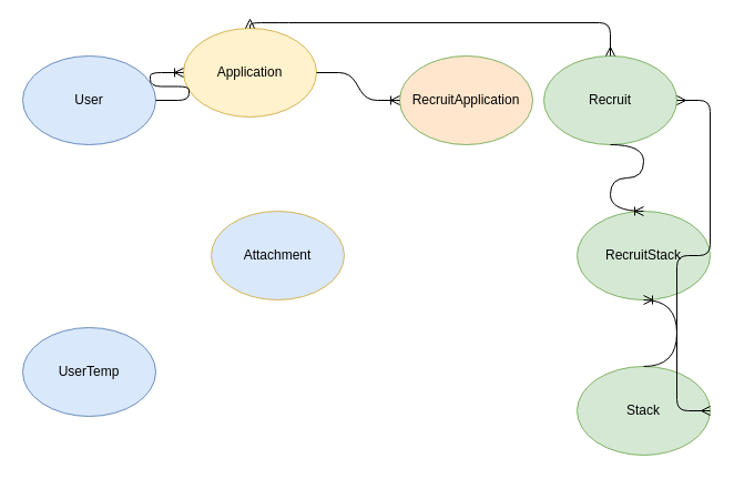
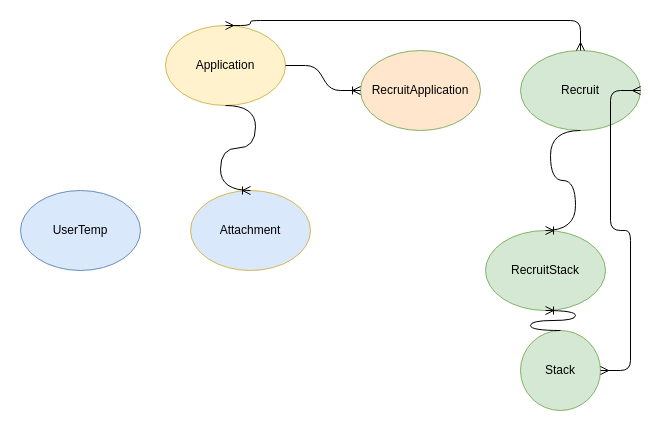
- <mxCell id="12" value="" style="edgeStyle=entityRelationEdgeStyle;fontSize=12;html=1;endArrow=ERoneToMany;targetPerimeterSpacing=0;strokeColor=#000000;entryX=0;entryY=0.5;entryDx=0;entryDy=0;exitX=1;exitY=0.5;exitDx=0;exitDy=0;" parent="1" source="2" target="4" edge="1"><mxGeometry width="100" height="100" relative="1" as="geometry"><mxPoint x="340" y="510" as="sourcePoint" /><mxPoint x="210" y="140" as="targetPoint" /></mxGeometry></mxCell>
- <mxCell id="2" value="User" style="ellipse;whiteSpace=wrap;html=1;fillColor=#dae8fc;strokeColor=#6c8ebf;" parent="1" vertex="1"><mxGeometry x="20" y="50" width="120" height="80" as="geometry" /></mxCell>
- <mxCell id="5" value="Recruit" style="ellipse;whiteSpace=wrap;html=1;fillColor=#d5e8d4;strokeColor=#82b366;" parent="1" vertex="1"><mxGeometry x="490" y="50" width="120" height="80" as="geometry" /></mxCell>
+ <mxCell id="5" value="Recruit" style="ellipse;whiteSpace=wrap;html=1;fillColor=#d5e8d4;strokeColor=#82b366;" parent="1" vertex="1"><mxGeometry x="520" y="50" width="120" height="80" as="geometry" /></mxCell>
+ <mxCell id="11" value="" style="edgeStyle=entityRelationEdgeStyle;fontSize=12;html=1;endArrow=ERoneToMany;targetPerimeterSpacing=0;strokeColor=#000000;entryX=0.5;entryY=0;entryDx=0;entryDy=0;exitX=0.5;exitY=1;exitDx=0;exitDy=0;curved=1;" parent="1" source="4" target="7" edge="1"><mxGeometry width="100" height="100" relative="1" as="geometry"><mxPoint x="340" y="510" as="sourcePoint" /><mxPoint x="440" y="410" as="targetPoint" /></mxGeometry></mxCell>
- <mxCell id="3" value="RecruitStack" style="ellipse;whiteSpace=wrap;html=1;fillColor=#d5e8d4;strokeColor=#82b366;" parent="1" vertex="1"><mxGeometry x="520" y="190" width="120" height="80" as="geometry" /></mxCell>
+ <mxCell id="3" value="RecruitStack" style="ellipse;whiteSpace=wrap;html=1;fillColor=#d5e8d4;strokeColor=#82b366;" parent="1" vertex="1"><mxGeometry x="485" y="230" width="120" height="80" as="geometry" /></mxCell>
- <mxCell id="13" value="UserTemp" style="ellipse;whiteSpace=wrap;html=1;fillColor=#dae8fc;strokeColor=#6c8ebf;" vertex="1" parent="1"><mxGeometry x="20" y="295" width="120" height="80" as="geometry" /></mxCell>
+ <mxCell id="13" value="UserTemp" style="ellipse;whiteSpace=wrap;html=1;fillColor=#dae8fc;strokeColor=#6c8ebf;" vertex="1" parent="1"><mxGeometry x="20" y="190" width="120" height="80" as="geometry" /></mxCell>
- <mxCell id="6" value="Stack" style="ellipse;whiteSpace=wrap;html=1;fillColor=#d5e8d4;strokeColor=#82b366;" parent="1" vertex="1"><mxGeometry x="520" y="330" width="120" height="80" as="geometry" /></mxCell>
+ <mxCell id="6" value="Stack" style="ellipse;whiteSpace=wrap;html=1;fillColor=#d5e8d4;strokeColor=#82b366;" parent="1" vertex="1"><mxGeometry x="520" y="330" width="80" height="80" as="geometry" /></mxCell>
